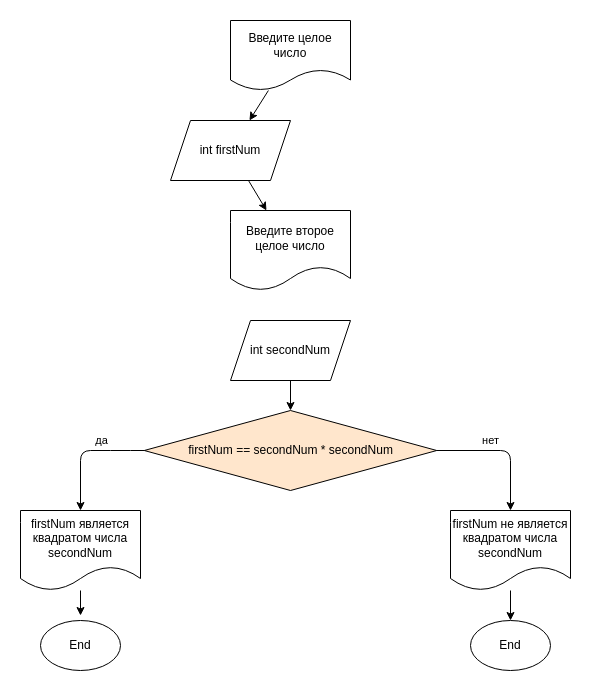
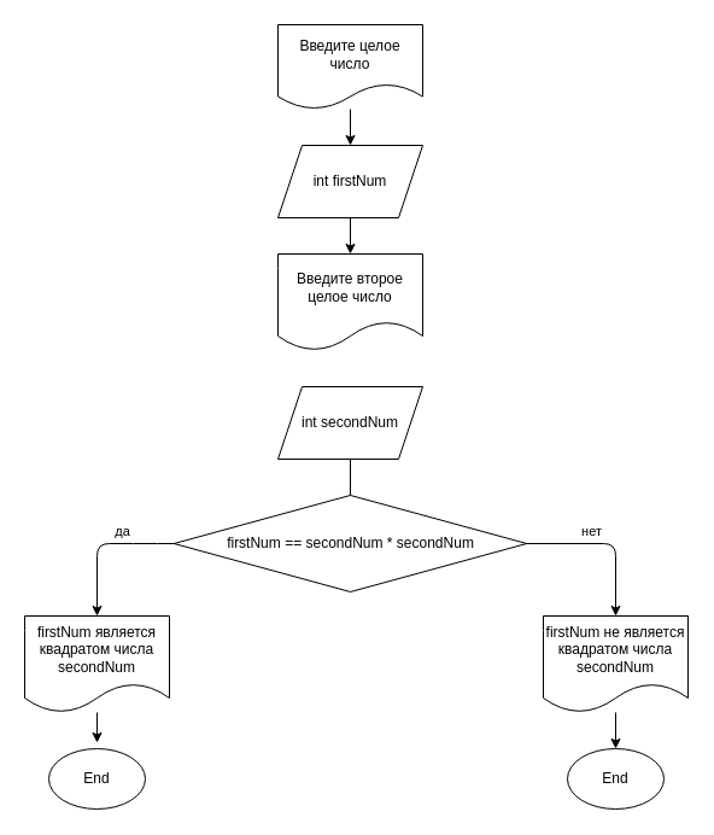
- <mxCell id="5" value="int firstNum" style="shape=parallelogram;perimeter=parallelogramPerimeter;whiteSpace=wrap;html=1;fixedSize=1;" vertex="1" parent="1"><mxGeometry x="170" y="120" width="120" height="60" as="geometry" /></mxCell>
+ <mxCell id="5" value="int firstNum" style="shape=parallelogram;perimeter=parallelogramPerimeter;whiteSpace=wrap;html=1;fixedSize=1;" vertex="1" parent="1"><mxGeometry x="230" y="120" width="120" height="60" as="geometry" /></mxCell>
- <mxCell id="7" value="" style="edgeStyle=none;html=1;" edge="1" parent="1" source="8" target="11"><mxGeometry relative="1" as="geometry" /></mxCell>
+ <mxCell id="7" value="" style="edgeStyle=none;html=1;endArrow=none;" edge="1" parent="1" source="8" target="11"><mxGeometry relative="1" as="geometry" /></mxCell>
- <mxCell id="11" value="firstNum == secondNum * secondNum" style="rhombus;whiteSpace=wrap;html=1;fillColor=#ffe6cc;" vertex="1" parent="1"><mxGeometry x="143.75" y="410" width="292.5" height="80" as="geometry" /></mxCell>
+ <mxCell id="11" value="firstNum == secondNum * secondNum" style="rhombus;whiteSpace=wrap;html=1;" vertex="1" parent="1"><mxGeometry x="143.75" y="410" width="292.5" height="80" as="geometry" /></mxCell>
